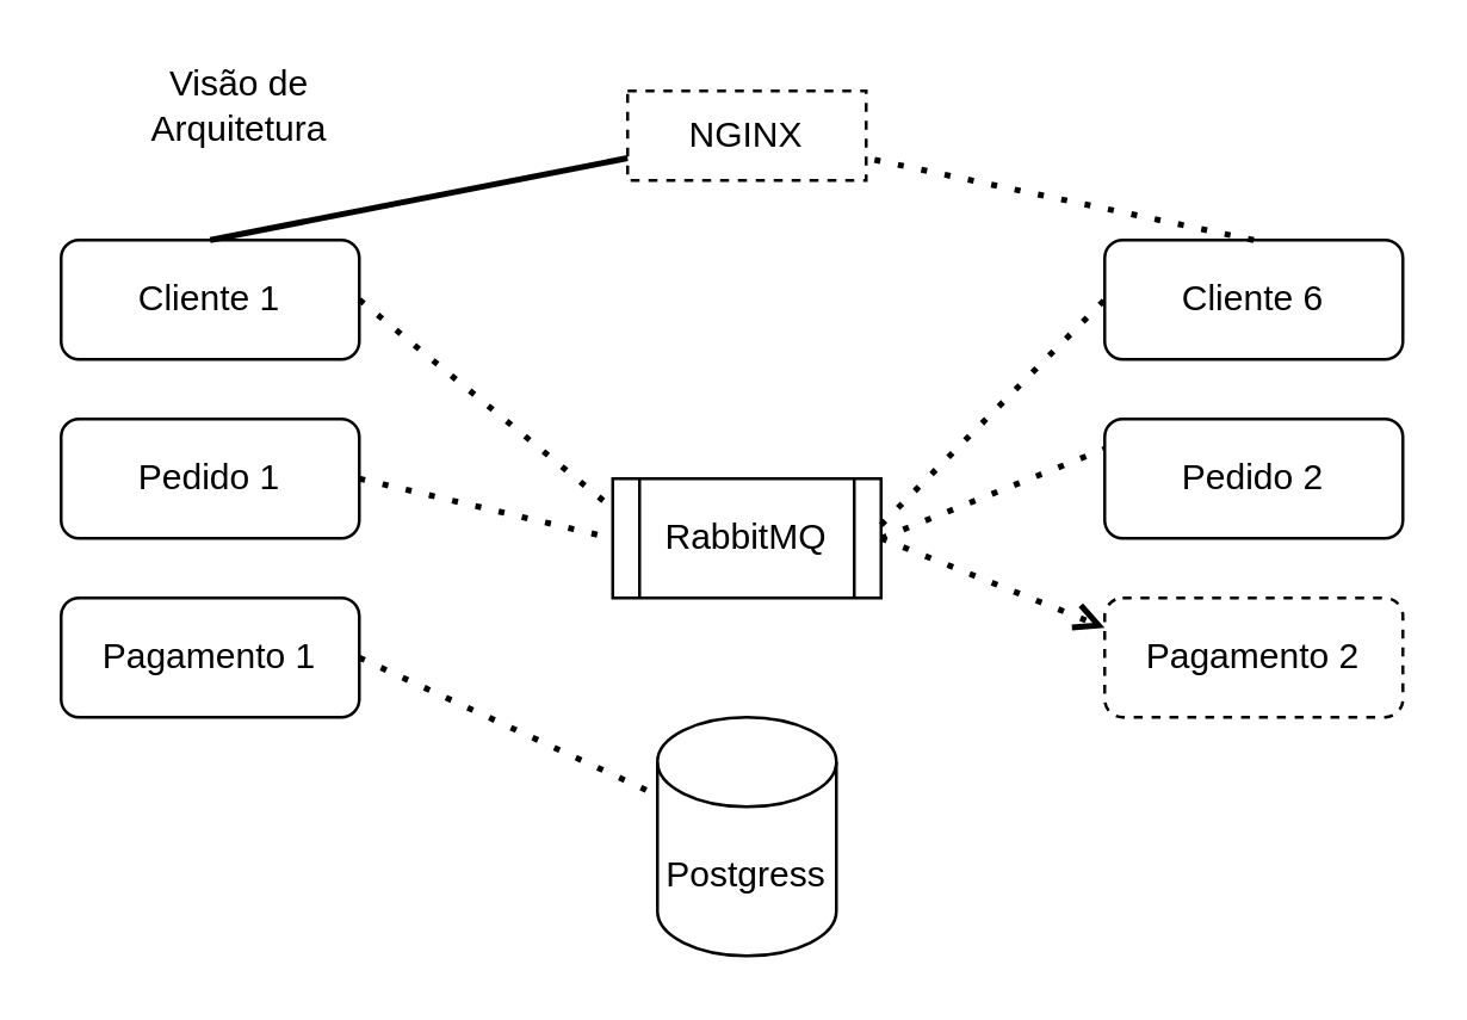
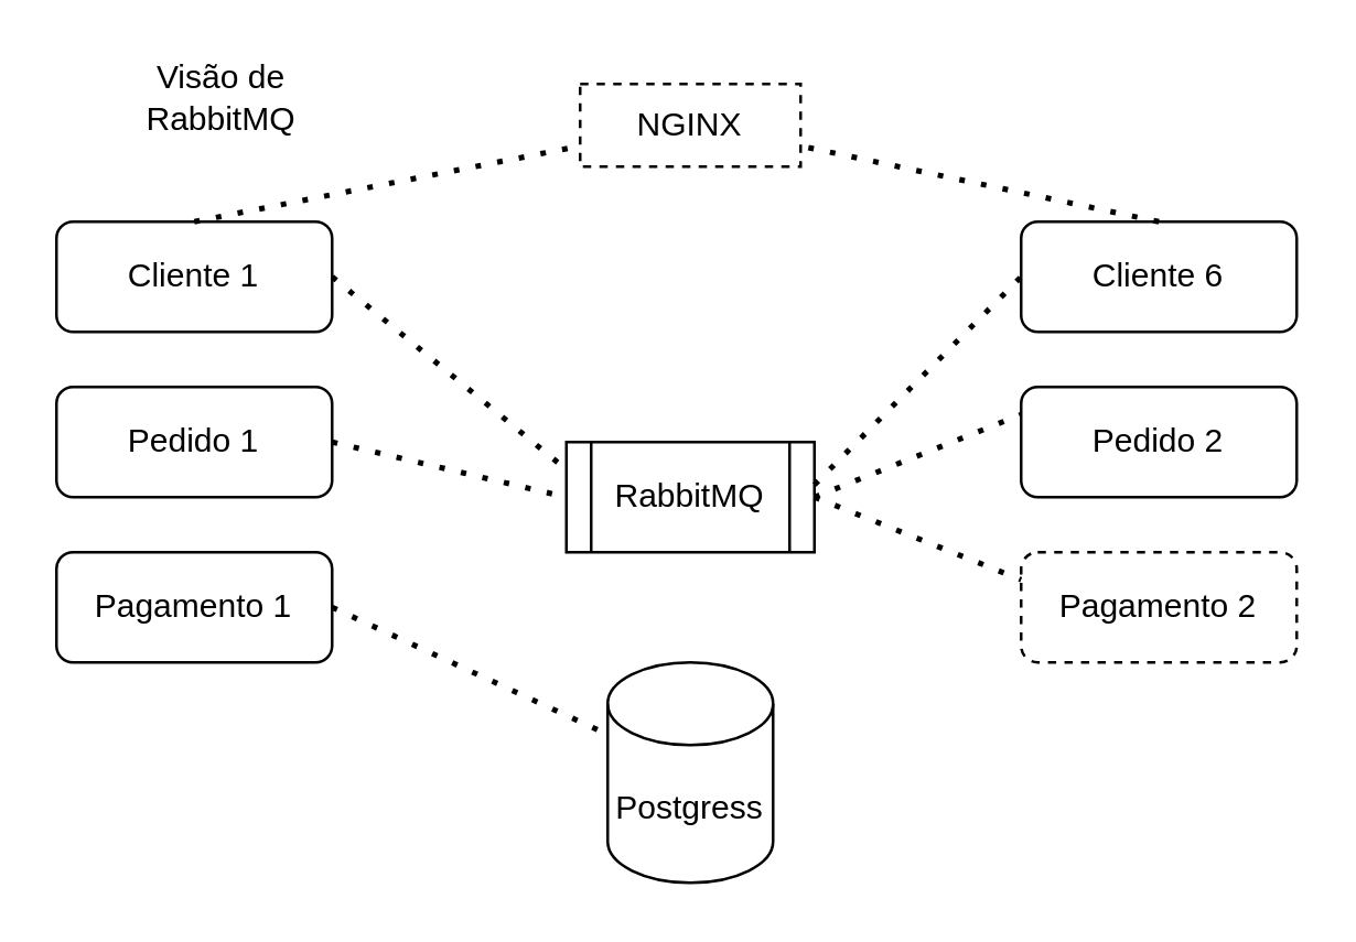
- <mxCell id="16" value="Visão de Arquitetura" style="text;html=1;align=center;verticalAlign=middle;whiteSpace=wrap;rounded=0;" parent="1" vertex="1"><mxGeometry x="30" y="20" width="100" height="30" as="geometry" /></mxCell>
+ <mxCell id="16" value="Visão de RabbitMQ" style="text;html=1;align=center;verticalAlign=middle;whiteSpace=wrap;rounded=0;" parent="1" vertex="1"><mxGeometry x="30" y="20" width="100" height="30" as="geometry" /></mxCell>
- <mxCell id="11" value="" style="endArrow=none;dashed=0;html=1;dashPattern=1 3;strokeWidth=2;rounded=0;exitX=0.5;exitY=0;exitDx=0;exitDy=0;entryX=0;entryY=0.75;entryDx=0;entryDy=0;" parent="1" source="3" target="2" edge="1"><mxGeometry width="50" height="50" relative="1" as="geometry"><mxPoint x="155" y="107.5" as="sourcePoint" /><mxPoint x="205" y="57.5" as="targetPoint" /></mxGeometry></mxCell>
+ <mxCell id="11" value="" style="endArrow=none;dashed=1;html=1;dashPattern=1 3;strokeWidth=2;rounded=0;exitX=0.5;exitY=0;exitDx=0;exitDy=0;entryX=0;entryY=0.75;entryDx=0;entryDy=0;" parent="1" source="3" target="2" edge="1"><mxGeometry width="50" height="50" relative="1" as="geometry"><mxPoint x="155" y="107.5" as="sourcePoint" /><mxPoint x="205" y="57.5" as="targetPoint" /></mxGeometry></mxCell>
- <mxCell id="18" value="" style="endArrow=open;dashed=1;html=1;dashPattern=1 3;strokeWidth=2;rounded=0;exitX=1;exitY=0.5;exitDx=0;exitDy=0;entryX=0;entryY=0.25;entryDx=0;entryDy=0;" edge="1" parent="1" source="10" target="8"><mxGeometry width="50" height="50" relative="1" as="geometry"><mxPoint x="315" y="195.5" as="sourcePoint" /><mxPoint x="350" y="150" as="targetPoint" /></mxGeometry></mxCell>
+ <mxCell id="18" value="" style="endArrow=none;dashed=1;html=1;dashPattern=1 3;strokeWidth=2;rounded=0;exitX=1;exitY=0.5;exitDx=0;exitDy=0;entryX=0;entryY=0.25;entryDx=0;entryDy=0;" edge="1" parent="1" source="10" target="8"><mxGeometry width="50" height="50" relative="1" as="geometry"><mxPoint x="315" y="195.5" as="sourcePoint" /><mxPoint x="350" y="150" as="targetPoint" /></mxGeometry></mxCell>
